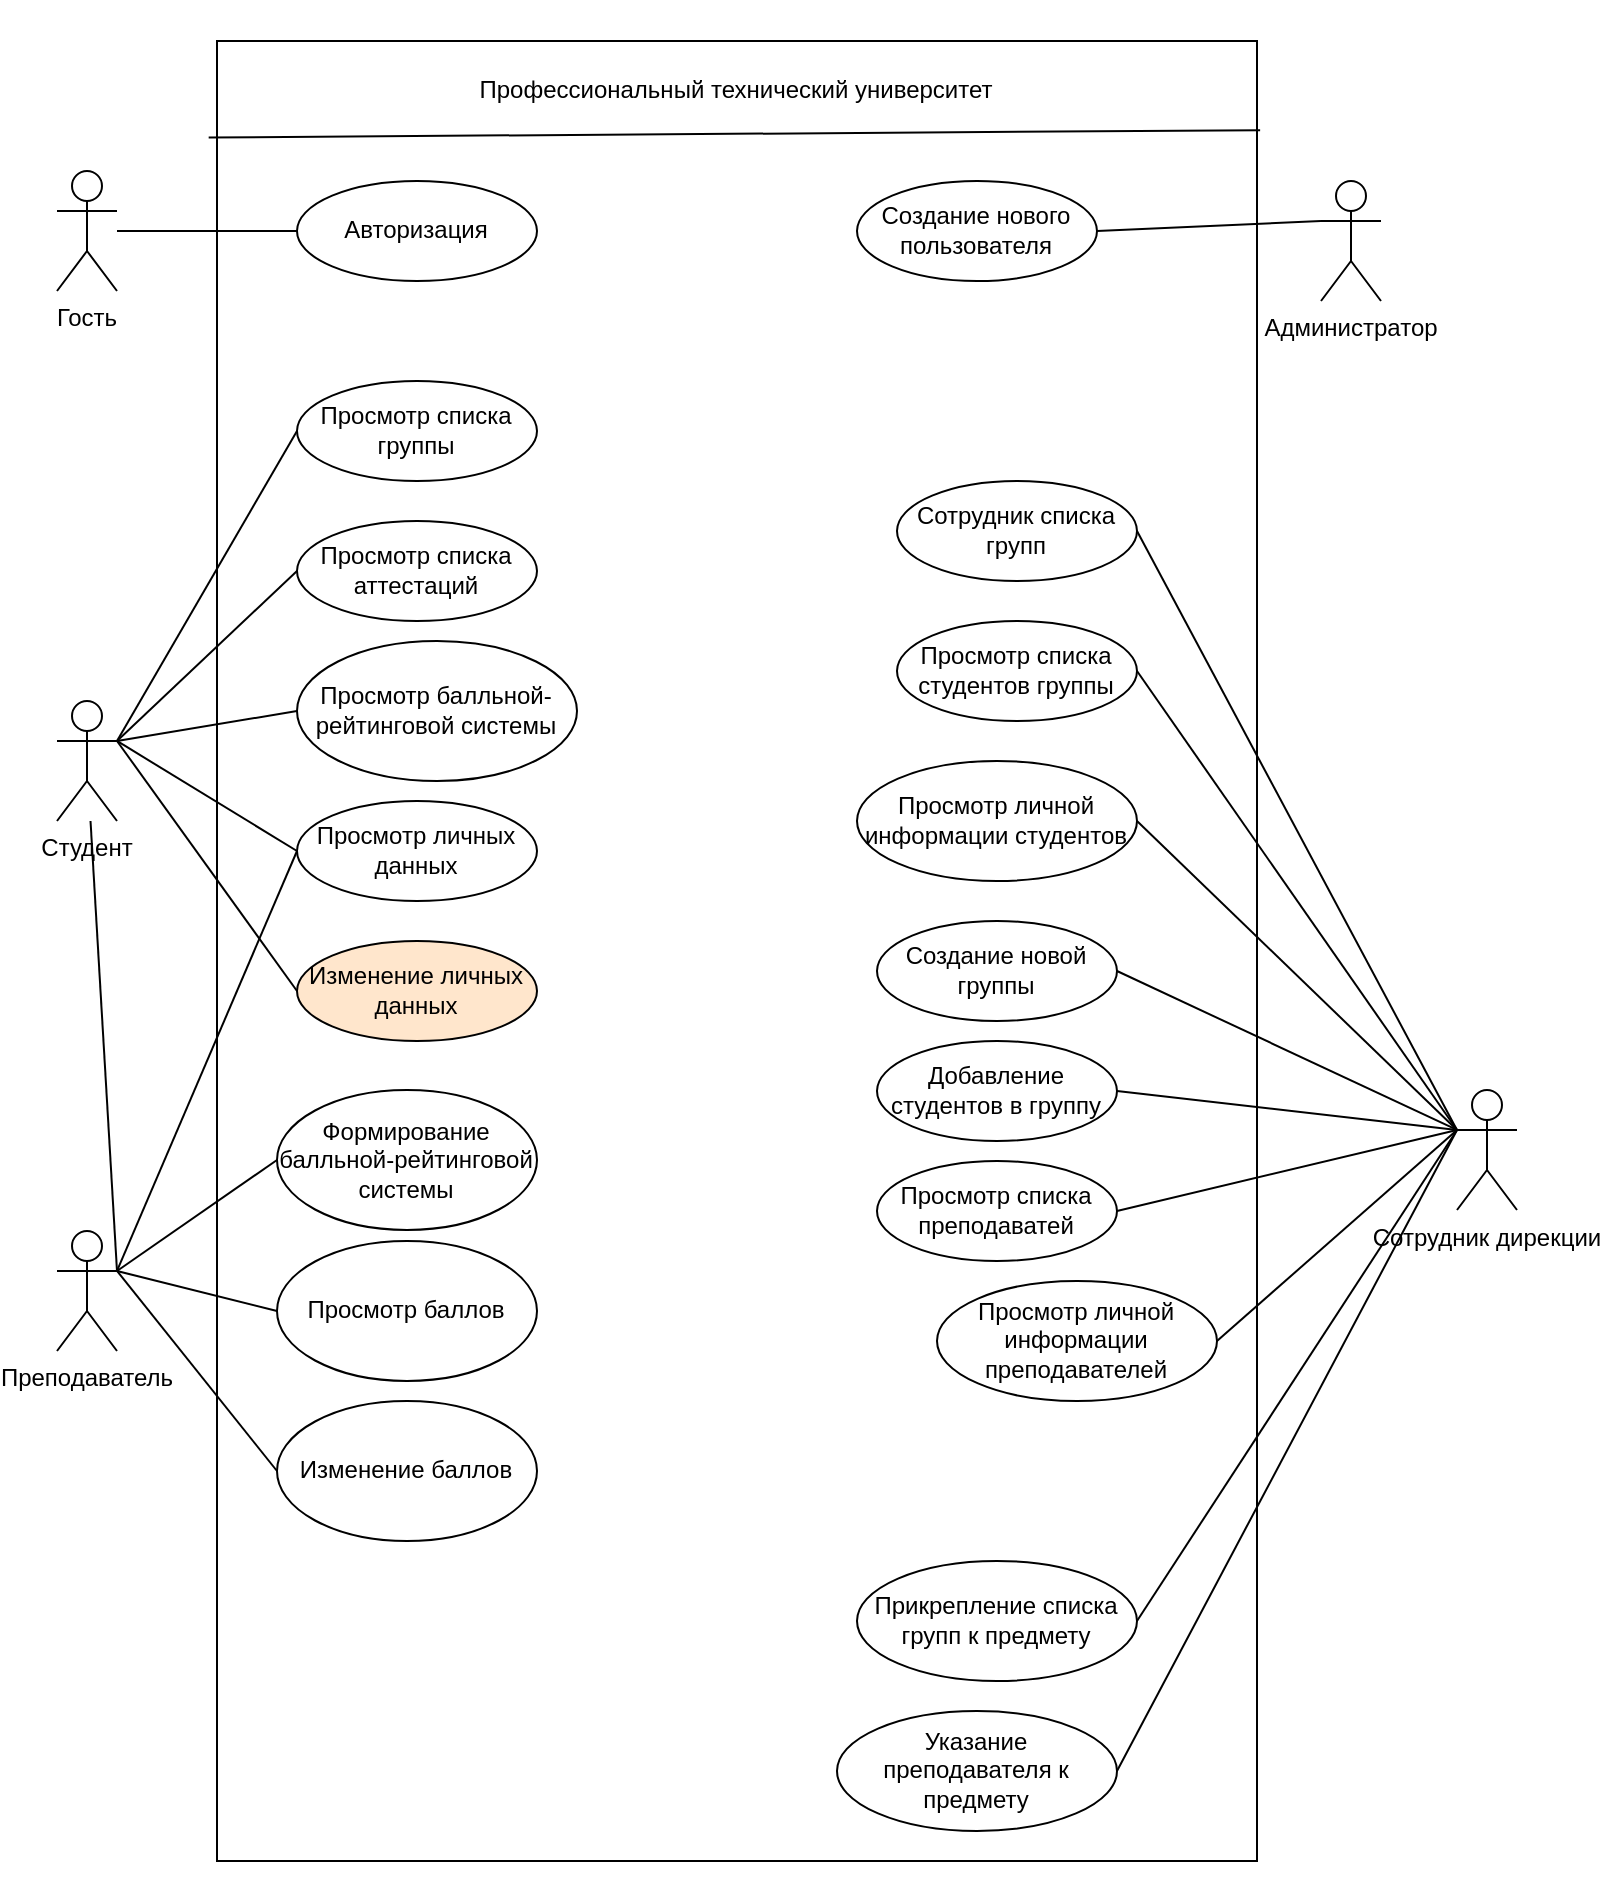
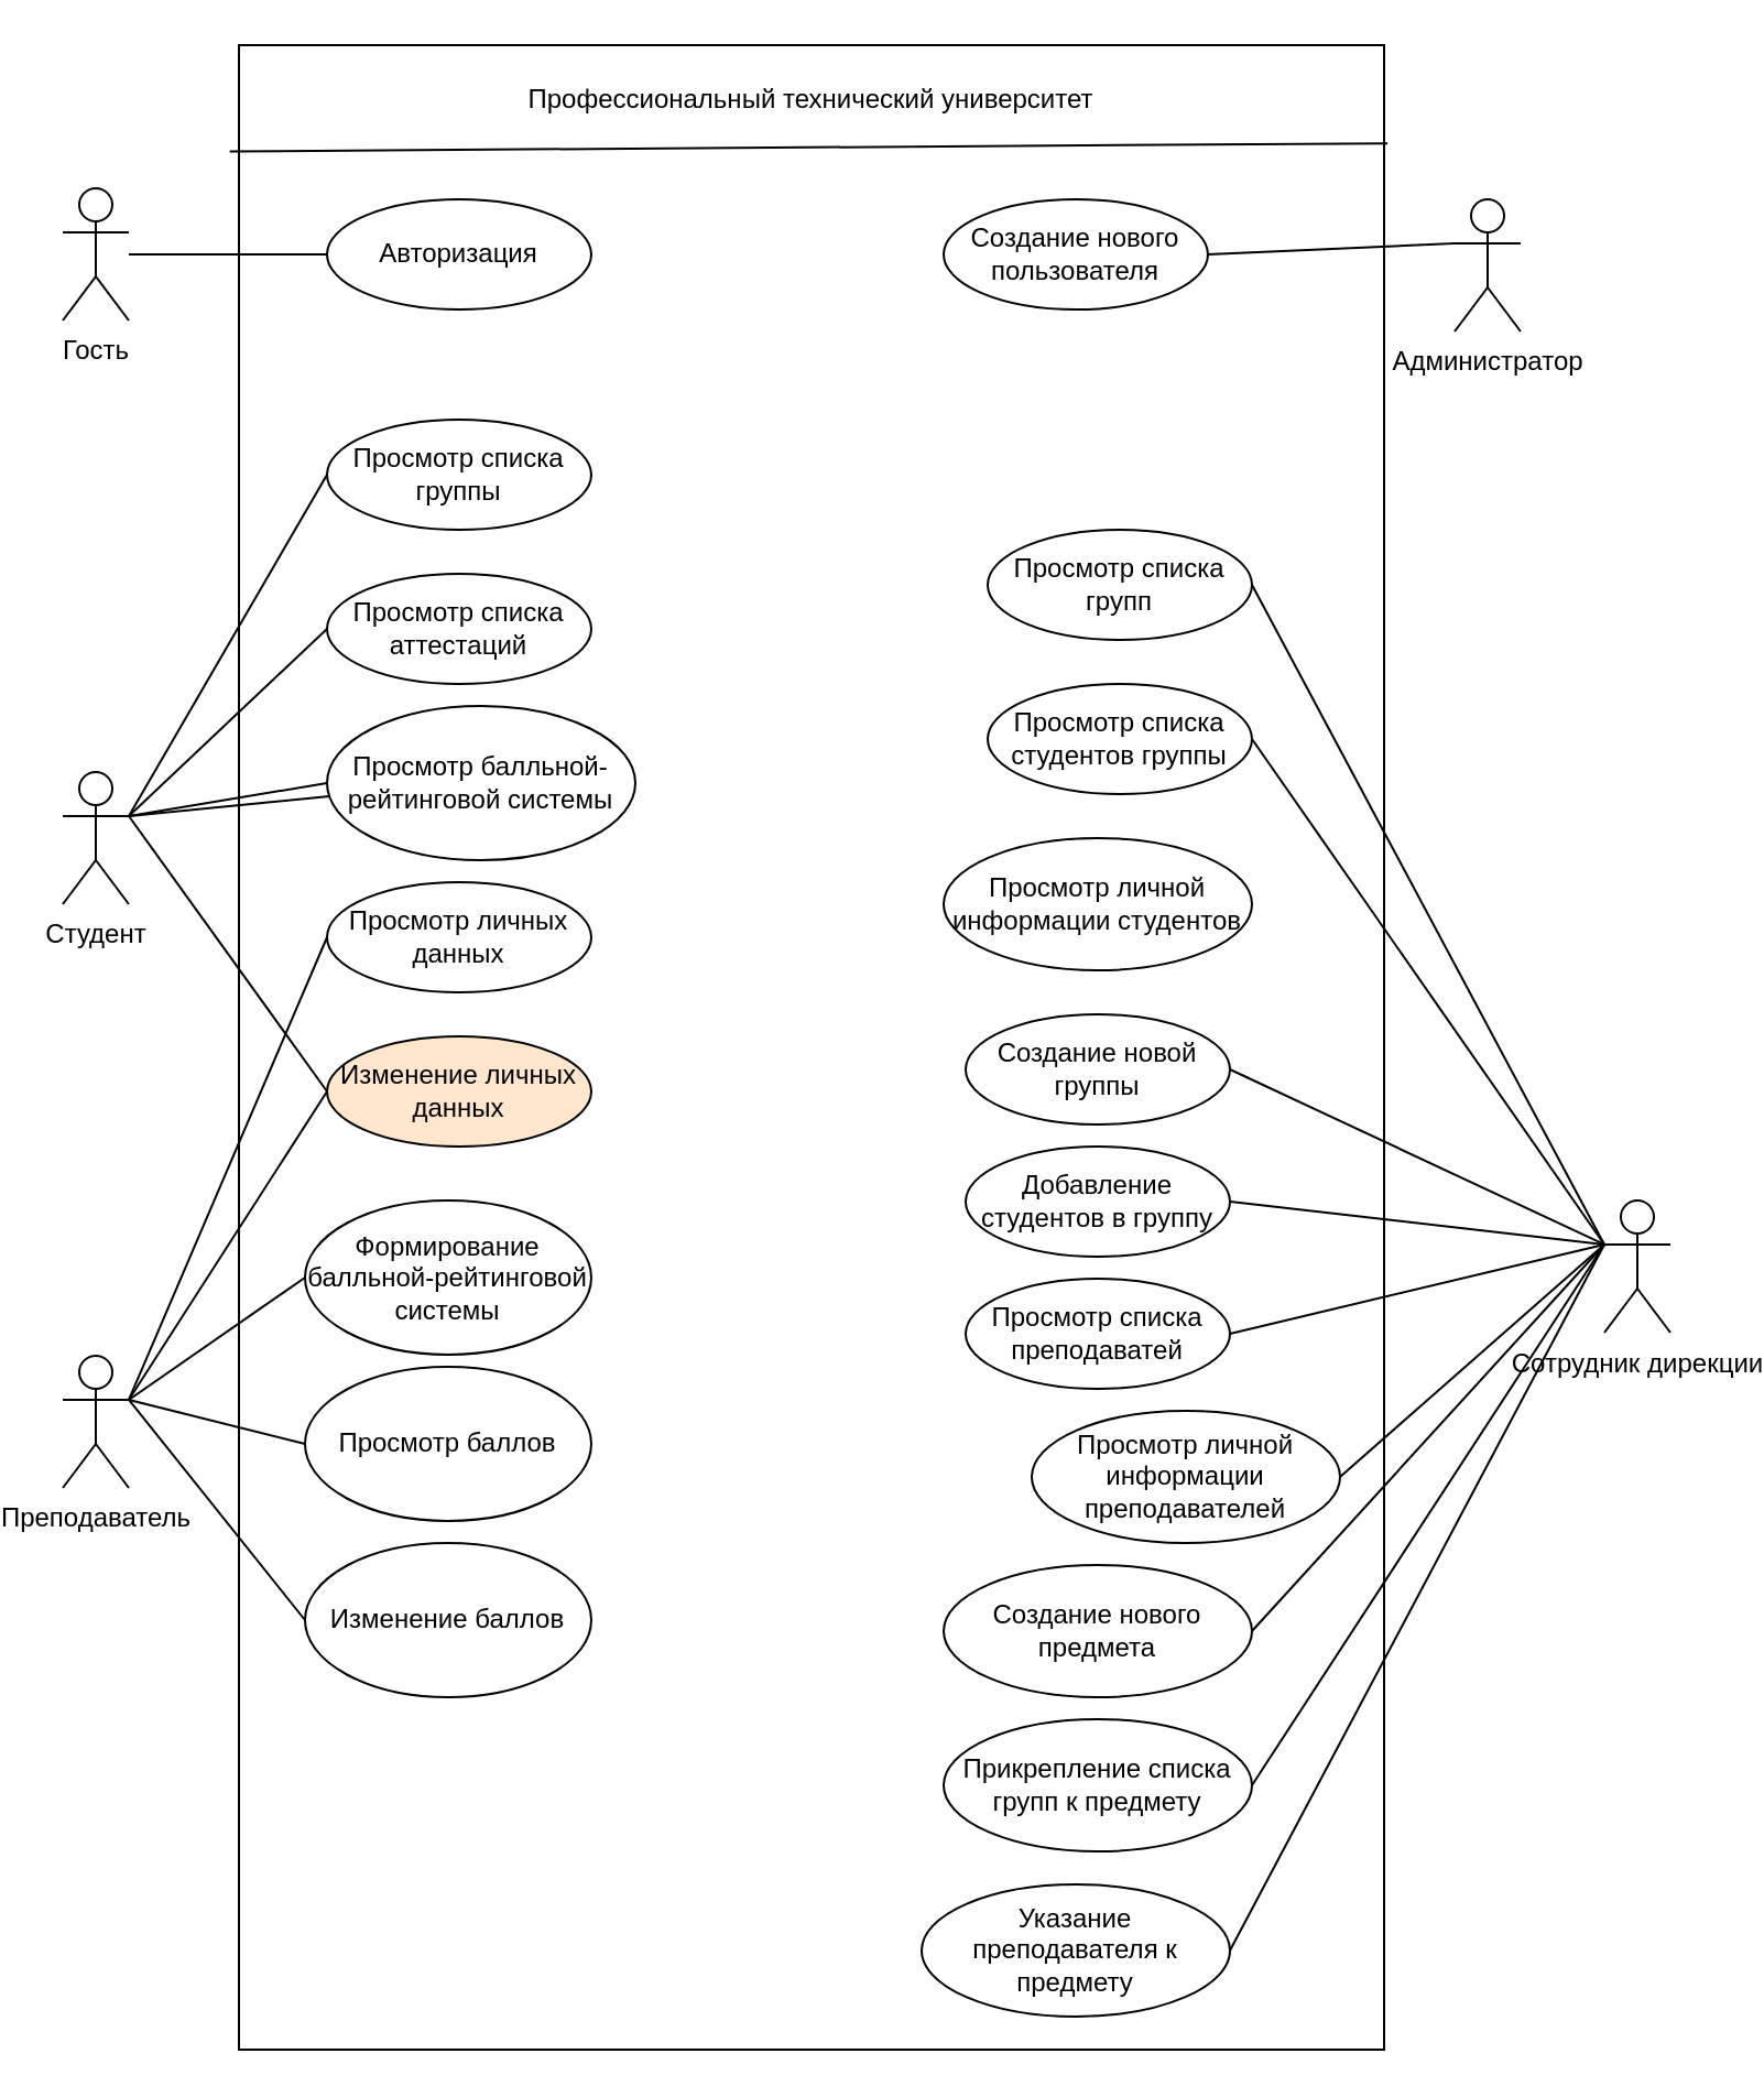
- <mxCell id="31" value="Сотрудник списка групп" style="ellipse;whiteSpace=wrap;html=1;" vertex="1" parent="1"><mxGeometry x="440" y="240" width="120" height="50" as="geometry" /></mxCell>
+ <mxCell id="31" value="Просмотр списка групп" style="ellipse;whiteSpace=wrap;html=1;" vertex="1" parent="1"><mxGeometry x="440" y="240" width="120" height="50" as="geometry" /></mxCell>
- <mxCell id="18" value="" style="endArrow=none;html=1;rounded=0;entryX=0;entryY=0.5;entryDx=0;entryDy=0;exitX=1;exitY=0.333;exitDx=0;exitDy=0;exitPerimeter=0;" edge="1" parent="1" source="5" target="12"><mxGeometry width="50" height="50" relative="1" as="geometry"><mxPoint x="60" y="380" as="sourcePoint" /><mxPoint x="150" y="365" as="targetPoint" /></mxGeometry></mxCell>
+ <mxCell id="18" value="" style="endArrow=none;html=1;rounded=0;exitX=1;exitY=0.333;exitDx=0;exitDy=0;exitPerimeter=0;" edge="1" parent="1" source="5" target="14"><mxGeometry width="50" height="50" relative="1" as="geometry"><mxPoint x="60" y="380" as="sourcePoint" /><mxPoint x="150" y="365" as="targetPoint" /></mxGeometry></mxCell>
- <mxCell id="42" value="" style="endArrow=none;html=1;rounded=0;entryX=1;entryY=0.5;entryDx=0;entryDy=0;exitX=0;exitY=0.333;exitDx=0;exitDy=0;exitPerimeter=0;" edge="1" parent="1" source="8" target="32"><mxGeometry width="50" height="50" relative="1" as="geometry"><mxPoint x="650" y="360" as="sourcePoint" /><mxPoint x="570" y="345" as="targetPoint" /></mxGeometry></mxCell>
- <mxCell id="21" value="" style="endArrow=none;html=1;rounded=0;exitX=1;exitY=0.333;exitDx=0;exitDy=0;exitPerimeter=0;" edge="1" parent="1" source="6" target="5"><mxGeometry width="50" height="50" relative="1" as="geometry"><mxPoint x="60" y="645" as="sourcePoint" /><mxPoint x="150" y="435" as="targetPoint" /></mxGeometry></mxCell>
+ <mxCell id="21" value="" style="endArrow=none;html=1;rounded=0;entryX=0;entryY=0.5;entryDx=0;entryDy=0;exitX=1;exitY=0.333;exitDx=0;exitDy=0;exitPerimeter=0;" edge="1" parent="1" source="6" target="13"><mxGeometry width="50" height="50" relative="1" as="geometry"><mxPoint x="60" y="645" as="sourcePoint" /><mxPoint x="150" y="435" as="targetPoint" /></mxGeometry></mxCell>
+ <mxCell id="47" value="" style="endArrow=none;html=1;rounded=0;entryX=1;entryY=0.5;entryDx=0;entryDy=0;exitX=0;exitY=0.333;exitDx=0;exitDy=0;exitPerimeter=0;" edge="1" parent="1" source="8" target="37"><mxGeometry width="50" height="50" relative="1" as="geometry"><mxPoint x="650" y="360" as="sourcePoint" /><mxPoint x="570" y="820" as="targetPoint" /></mxGeometry></mxCell>
+ <mxCell id="37" value="Создание нового предмета" style="ellipse;whiteSpace=wrap;html=1;" vertex="1" parent="1"><mxGeometry x="420" y="710" width="140" height="60" as="geometry" /></mxCell>
